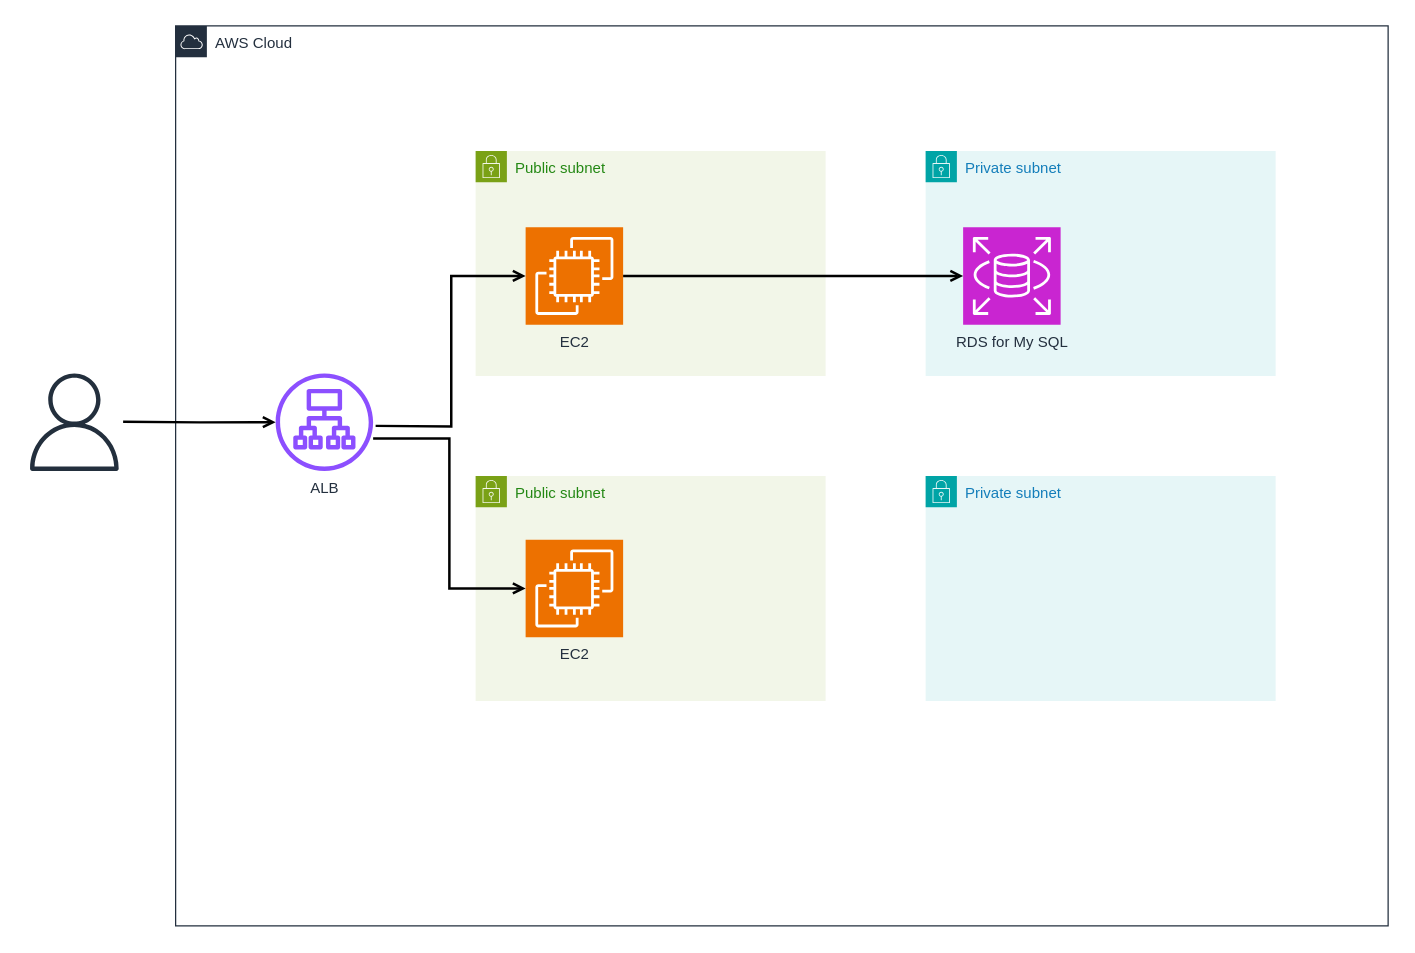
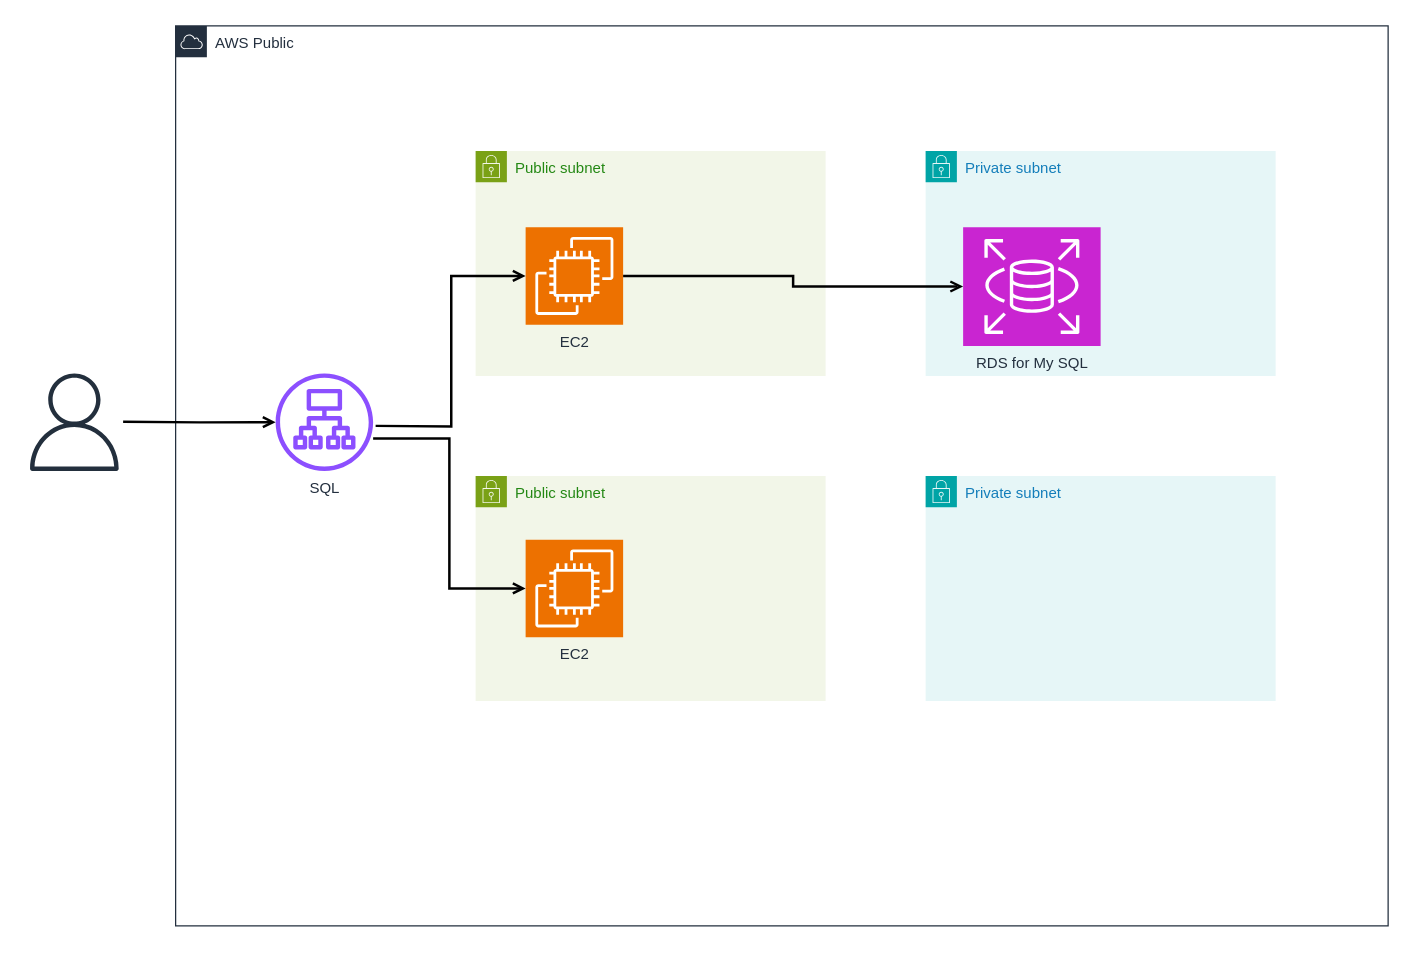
- <mxCell id="4" value="AWS Cloud" style="points=[[0,0],[0.25,0],[0.5,0],[0.75,0],[1,0],[1,0.25],[1,0.5],[1,0.75],[1,1],[0.75,1],[0.5,1],[0.25,1],[0,1],[0,0.75],[0,0.5],[0,0.25]];outlineConnect=0;gradientColor=none;html=1;whiteSpace=wrap;fontSize=12;fontStyle=0;container=1;pointerEvents=0;collapsible=0;recursiveResize=0;shape=mxgraph.aws4.group;grIcon=mxgraph.aws4.group_aws_cloud;strokeColor=#232F3E;fillColor=none;verticalAlign=top;align=left;spacingLeft=30;fontColor=#232F3E;dashed=0;" vertex="1" parent="1"><mxGeometry x="140" y="20" width="970" height="720" as="geometry" /></mxCell>
+ <mxCell id="4" value="AWS Public" style="points=[[0,0],[0.25,0],[0.5,0],[0.75,0],[1,0],[1,0.25],[1,0.5],[1,0.75],[1,1],[0.75,1],[0.5,1],[0.25,1],[0,1],[0,0.75],[0,0.5],[0,0.25]];outlineConnect=0;gradientColor=none;html=1;whiteSpace=wrap;fontSize=12;fontStyle=0;container=1;pointerEvents=0;collapsible=0;recursiveResize=0;shape=mxgraph.aws4.group;grIcon=mxgraph.aws4.group_aws_cloud;strokeColor=#232F3E;fillColor=none;verticalAlign=top;align=left;spacingLeft=30;fontColor=#232F3E;dashed=0;" vertex="1" parent="1"><mxGeometry x="140" y="20" width="970" height="720" as="geometry" /></mxCell>
- <mxCell id="11" value="RDS for My SQL" style="sketch=0;points=[[0,0,0],[0.25,0,0],[0.5,0,0],[0.75,0,0],[1,0,0],[0,1,0],[0.25,1,0],[0.5,1,0],[0.75,1,0],[1,1,0],[0,0.25,0],[0,0.5,0],[0,0.75,0],[1,0.25,0],[1,0.5,0],[1,0.75,0]];outlineConnect=0;fontColor=#232F3E;fillColor=#C925D1;strokeColor=#ffffff;dashed=0;verticalLabelPosition=bottom;verticalAlign=top;align=center;html=1;fontSize=12;fontStyle=0;aspect=fixed;shape=mxgraph.aws4.resourceIcon;resIcon=mxgraph.aws4.rds;" vertex="1" parent="10"><mxGeometry x="30" y="61" width="78" height="78" as="geometry" /></mxCell>
+ <mxCell id="11" value="RDS for My SQL" style="sketch=0;points=[[0,0,0],[0.25,0,0],[0.5,0,0],[0.75,0,0],[1,0,0],[0,1,0],[0.25,1,0],[0.5,1,0],[0.75,1,0],[1,1,0],[0,0.25,0],[0,0.5,0],[0,0.75,0],[1,0.25,0],[1,0.5,0],[1,0.75,0]];outlineConnect=0;fontColor=#232F3E;fillColor=#C925D1;strokeColor=#ffffff;dashed=0;verticalLabelPosition=bottom;verticalAlign=top;align=center;html=1;fontSize=12;fontStyle=0;aspect=fixed;shape=mxgraph.aws4.resourceIcon;resIcon=mxgraph.aws4.rds;" vertex="1" parent="10"><mxGeometry x="30" y="61" width="110" height="95" as="geometry" /></mxCell>
- <mxCell id="2" value="ALB" style="sketch=0;outlineConnect=0;fontColor=#232F3E;gradientColor=none;fillColor=#8C4FFF;strokeColor=none;dashed=0;verticalLabelPosition=bottom;verticalAlign=top;align=center;html=1;fontSize=12;fontStyle=0;aspect=fixed;pointerEvents=1;shape=mxgraph.aws4.application_load_balancer;" vertex="1" parent="1"><mxGeometry x="220" y="298" width="78" height="78" as="geometry" /></mxCell>
+ <mxCell id="2" value="SQL" style="sketch=0;outlineConnect=0;fontColor=#232F3E;gradientColor=none;fillColor=#8C4FFF;strokeColor=none;dashed=0;verticalLabelPosition=bottom;verticalAlign=top;align=center;html=1;fontSize=12;fontStyle=0;aspect=fixed;pointerEvents=1;shape=mxgraph.aws4.application_load_balancer;" vertex="1" parent="1"><mxGeometry x="220" y="298" width="78" height="78" as="geometry" /></mxCell>
